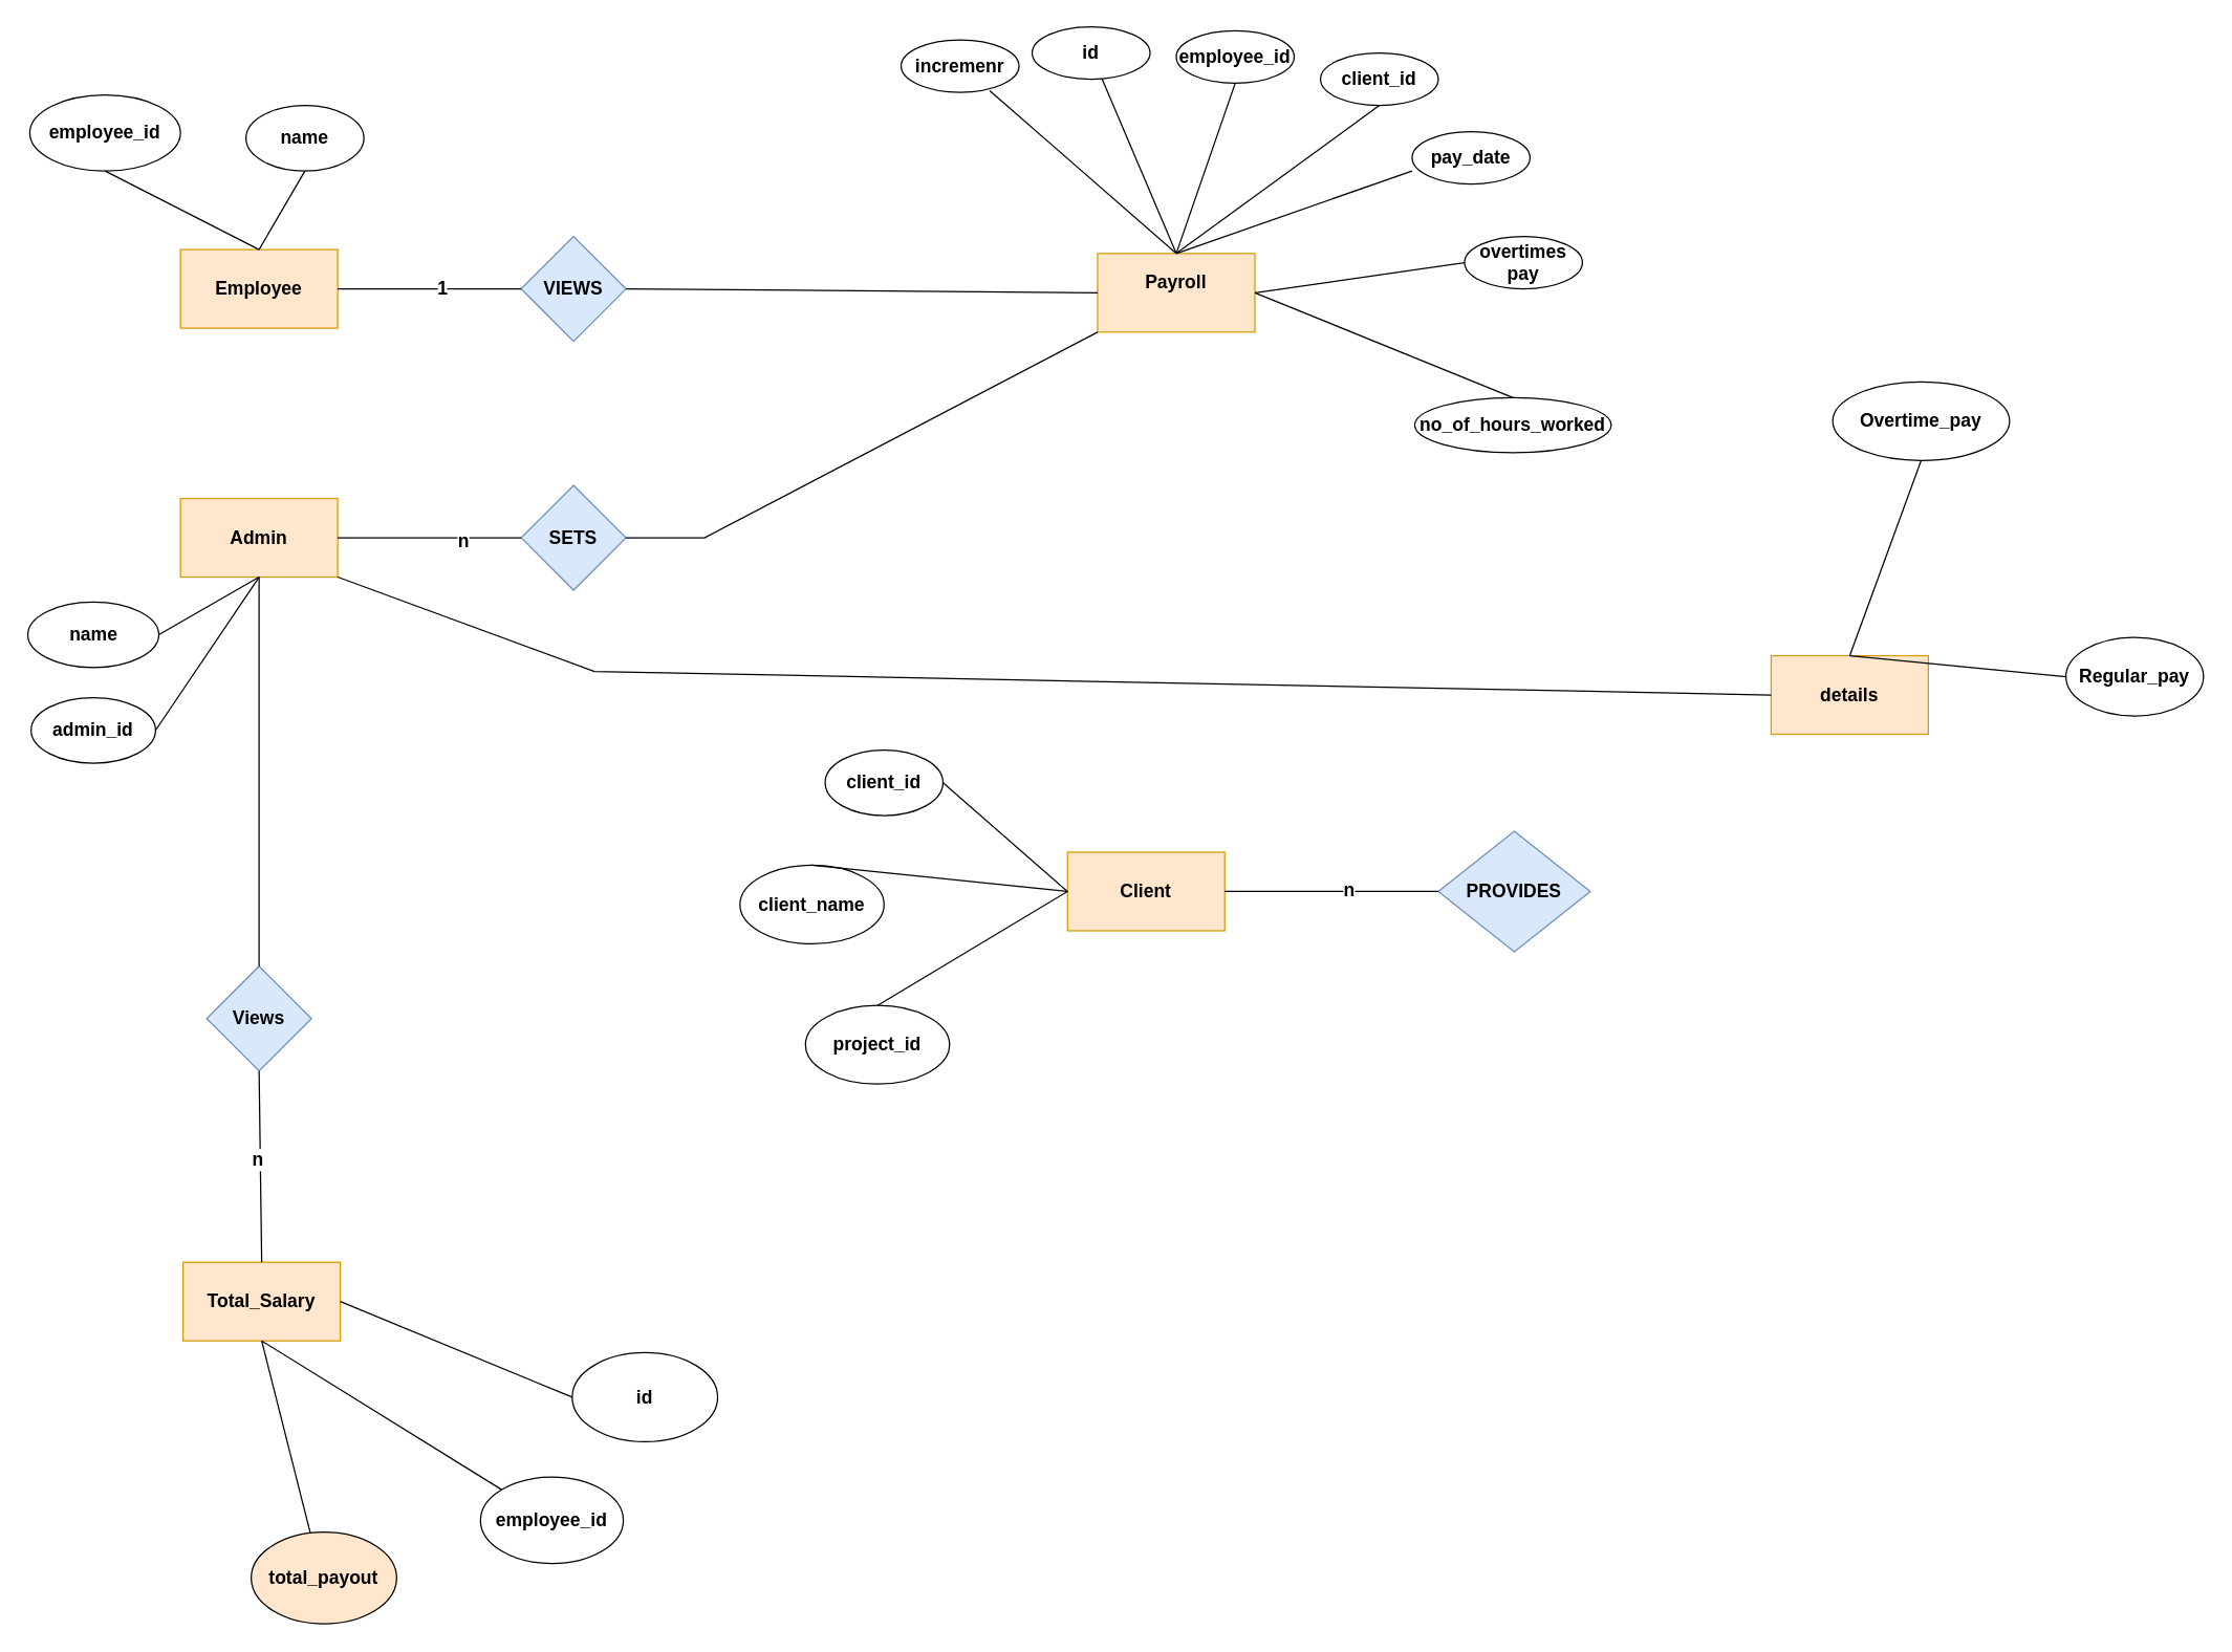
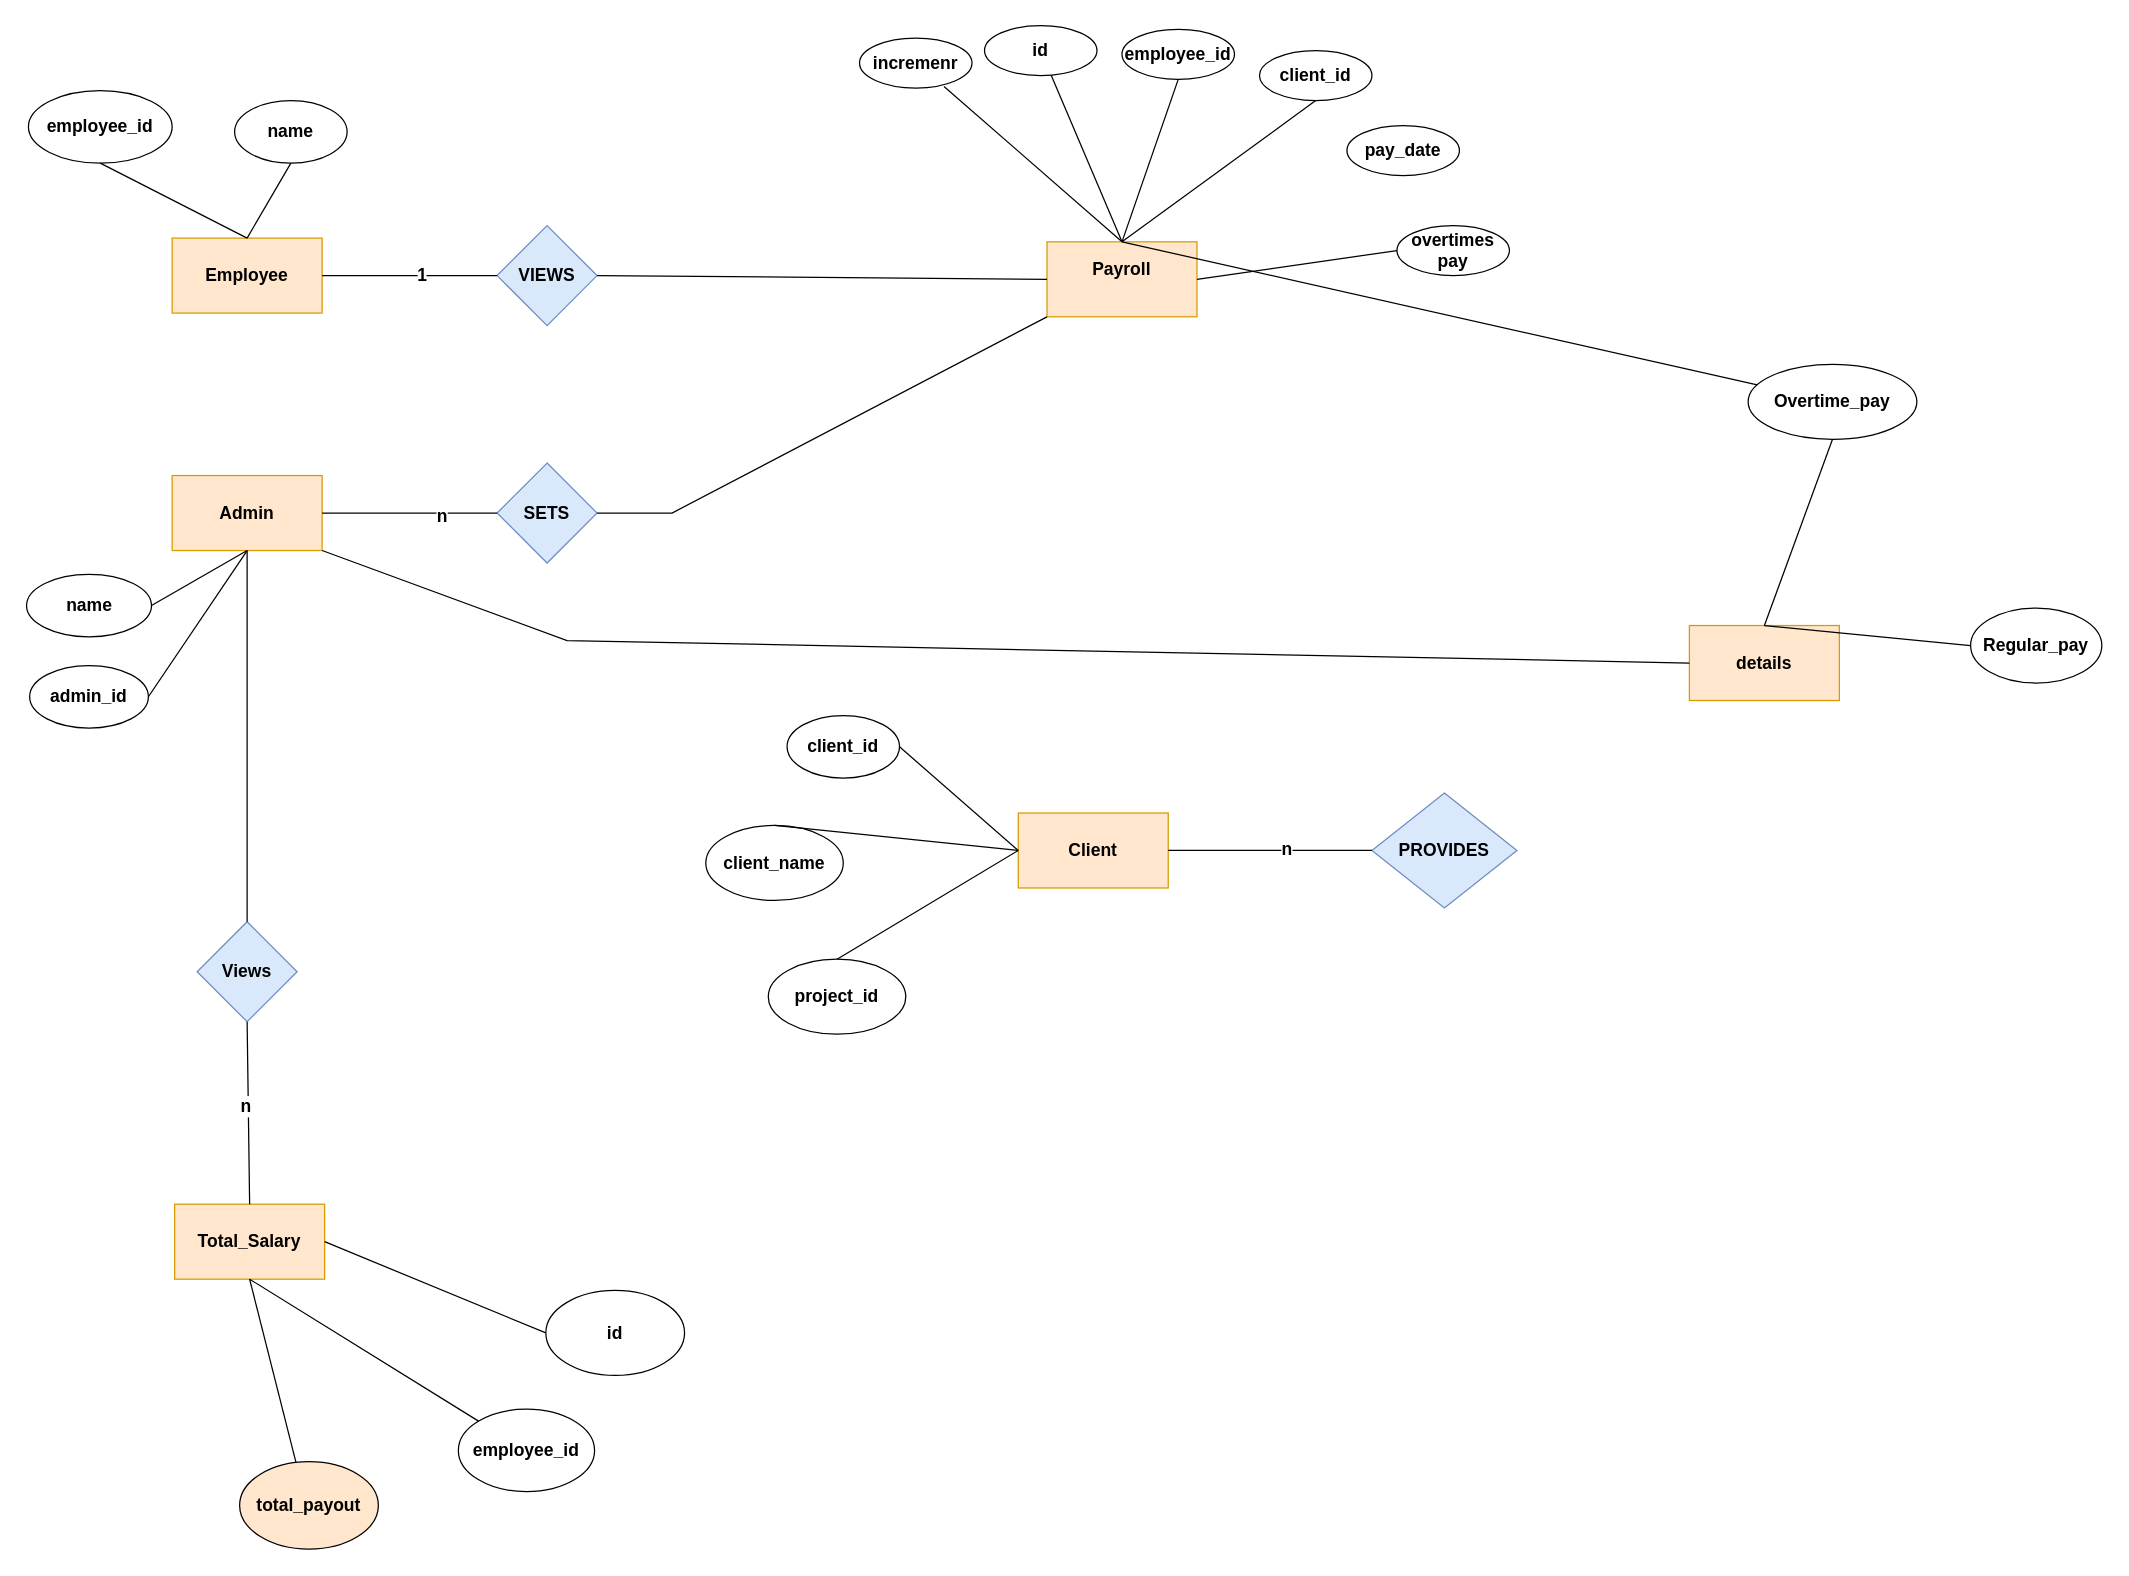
- <mxCell id="19" value="" style="endArrow=none;html=1;rounded=0;entryX=0;entryY=0.75;entryDx=0;entryDy=0;entryPerimeter=0;exitX=0.5;exitY=0;exitDx=0;exitDy=0;fontStyle=1;fontSize=14;" parent="1" source="6" target="9" edge="1"><mxGeometry width="50" height="50" relative="1" as="geometry"><mxPoint x="867" y="210" as="sourcePoint" /><mxPoint x="737" y="160" as="targetPoint" /></mxGeometry></mxCell>
+ <mxCell id="19" value="" style="endArrow=none;html=1;rounded=0;exitX=0.5;exitY=0;exitDx=0;exitDy=0;fontStyle=1;fontSize=14;" parent="1" source="6" target="46" edge="1"><mxGeometry width="50" height="50" relative="1" as="geometry"><mxPoint x="867" y="210" as="sourcePoint" /><mxPoint x="737" y="160" as="targetPoint" /></mxGeometry></mxCell>
- <mxCell id="21" value="" style="endArrow=none;html=1;rounded=0;entryX=1;entryY=0.5;entryDx=0;entryDy=0;exitX=0.5;exitY=0;exitDx=0;exitDy=0;fontStyle=1;fontSize=14;" parent="1" source="12" target="6" edge="1"><mxGeometry width="50" height="50" relative="1" as="geometry"><mxPoint x="607" y="350" as="sourcePoint" /><mxPoint x="657" y="300" as="targetPoint" /></mxGeometry></mxCell>
- <mxCell id="12" value="no_of_hours_worked" style="ellipse;whiteSpace=wrap;html=1;fontStyle=1;fontSize=14;" parent="1" vertex="1"><mxGeometry x="1079" y="303" width="150" height="42" as="geometry" /></mxCell>
